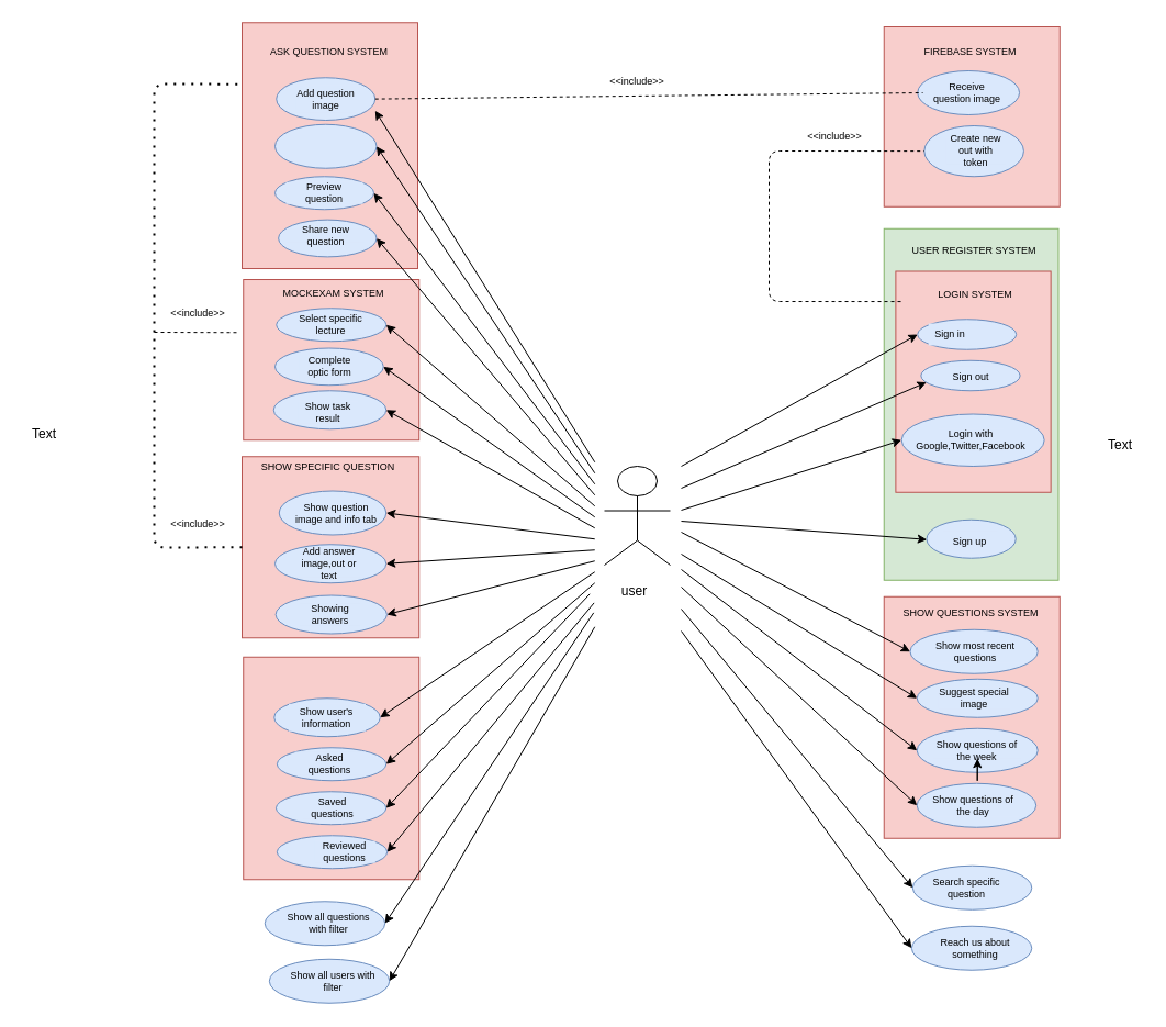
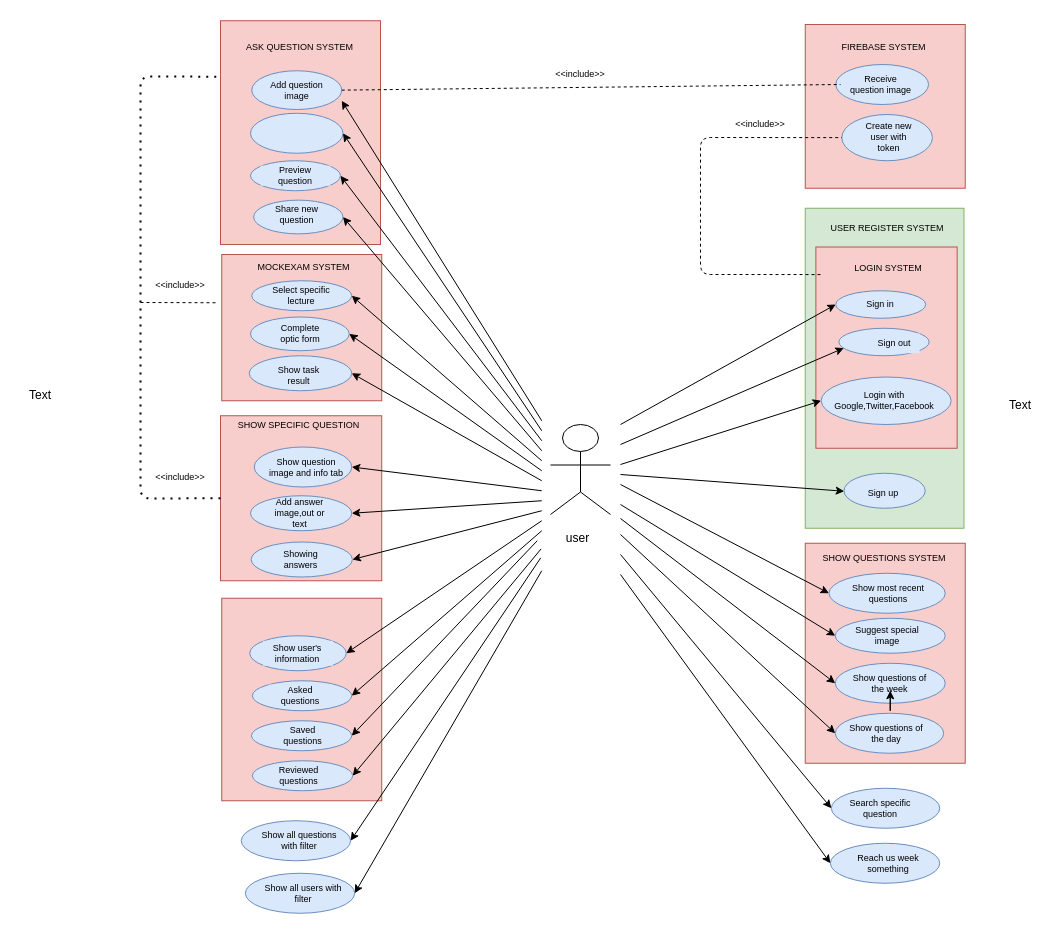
- <mxCell id="69" value="Create new out with token" style="text;html=1;fillColor=#dae8fc;align=center;verticalAlign=middle;whiteSpace=wrap;rounded=0;fontSize=9;" parent="1" vertex="1"><mxGeometry x="861.46" y="125.25" width="55" height="23.75" as="geometry" /></mxCell>
+ <mxCell id="69" value="Create new user with token" style="text;html=1;fillColor=#dae8fc;align=center;verticalAlign=middle;whiteSpace=wrap;rounded=0;fontSize=9;" parent="1" vertex="1"><mxGeometry x="861.46" y="125.25" width="55" height="23.75" as="geometry" /></mxCell>
- <mxCell id="19" value="Sign in" style="text;html=1;align=center;verticalAlign=middle;whiteSpace=wrap;rounded=0;fillColor=#dae8fc;fontSize=9;" parent="1" vertex="1"><mxGeometry x="845.22" y="294" width="40" height="20" as="geometry" /></mxCell>
+ <mxCell id="19" value="Sign in" style="text;html=1;align=center;verticalAlign=middle;whiteSpace=wrap;rounded=0;fillColor=#dae8fc;fontSize=9;" parent="1" vertex="1"><mxGeometry x="860.22" y="294" width="40" height="20" as="geometry" /></mxCell>
- <mxCell id="23" value="Sign out" style="text;html=1;align=center;verticalAlign=middle;whiteSpace=wrap;rounded=0;fillColor=#dae8fc;fontSize=9;" parent="1" vertex="1"><mxGeometry x="859.12" y="332.75" width="50" height="20" as="geometry" /></mxCell>
+ <mxCell id="23" value="Sign out" style="text;html=1;align=center;verticalAlign=middle;whiteSpace=wrap;rounded=0;fillColor=#dae8fc;fontSize=9;" parent="1" vertex="1"><mxGeometry x="869.12" y="332.75" width="50" height="20" as="geometry" /></mxCell>
- <mxCell id="67" value="Reviewed questions" style="text;html=1;fillColor=#dae8fc;align=center;verticalAlign=middle;whiteSpace=wrap;rounded=0;fontSize=9;" parent="1" vertex="1"><mxGeometry x="286.24" y="765.25" width="55" height="20" as="geometry" /></mxCell>
+ <mxCell id="67" value="Reviewed questions" style="text;html=1;fillColor=#dae8fc;align=center;verticalAlign=middle;whiteSpace=wrap;rounded=0;fontSize=9;" parent="1" vertex="1"><mxGeometry x="271.24" y="765.25" width="55" height="20" as="geometry" /></mxCell>
- <mxCell id="41" value="Reach us about something" style="text;html=1;strokeColor=none;fillColor=none;align=center;verticalAlign=middle;whiteSpace=wrap;rounded=0;fontSize=9;" parent="1" vertex="1"><mxGeometry x="843.01" y="852.75" width="90" height="20" as="geometry" /></mxCell>
+ <mxCell id="41" value="Reach us week something" style="text;html=1;strokeColor=none;fillColor=none;align=center;verticalAlign=middle;whiteSpace=wrap;rounded=0;fontSize=9;" parent="1" vertex="1"><mxGeometry x="843.01" y="852.75" width="90" height="20" as="geometry" /></mxCell>
